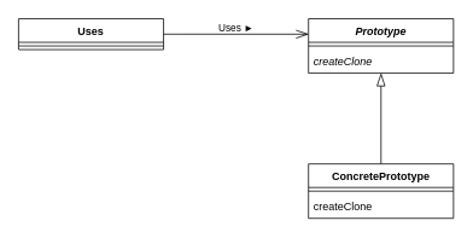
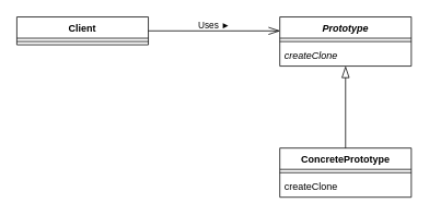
- <mxCell id="3" value="Uses" style="swimlane;fontStyle=1;align=center;verticalAlign=top;childLayout=stackLayout;horizontal=1;startSize=26;horizontalStack=0;resizeParent=1;resizeParentMax=0;resizeLast=0;collapsible=1;marginBottom=0;fillColor=none;" vertex="1" parent="1"><mxGeometry x="20" y="20" width="160" height="34" as="geometry" /></mxCell>
+ <mxCell id="3" value="Client" style="swimlane;fontStyle=1;align=center;verticalAlign=top;childLayout=stackLayout;horizontal=1;startSize=26;horizontalStack=0;resizeParent=1;resizeParentMax=0;resizeLast=0;collapsible=1;marginBottom=0;fillColor=none;" vertex="1" parent="1"><mxGeometry x="20" y="20" width="160" height="34" as="geometry" /></mxCell>
